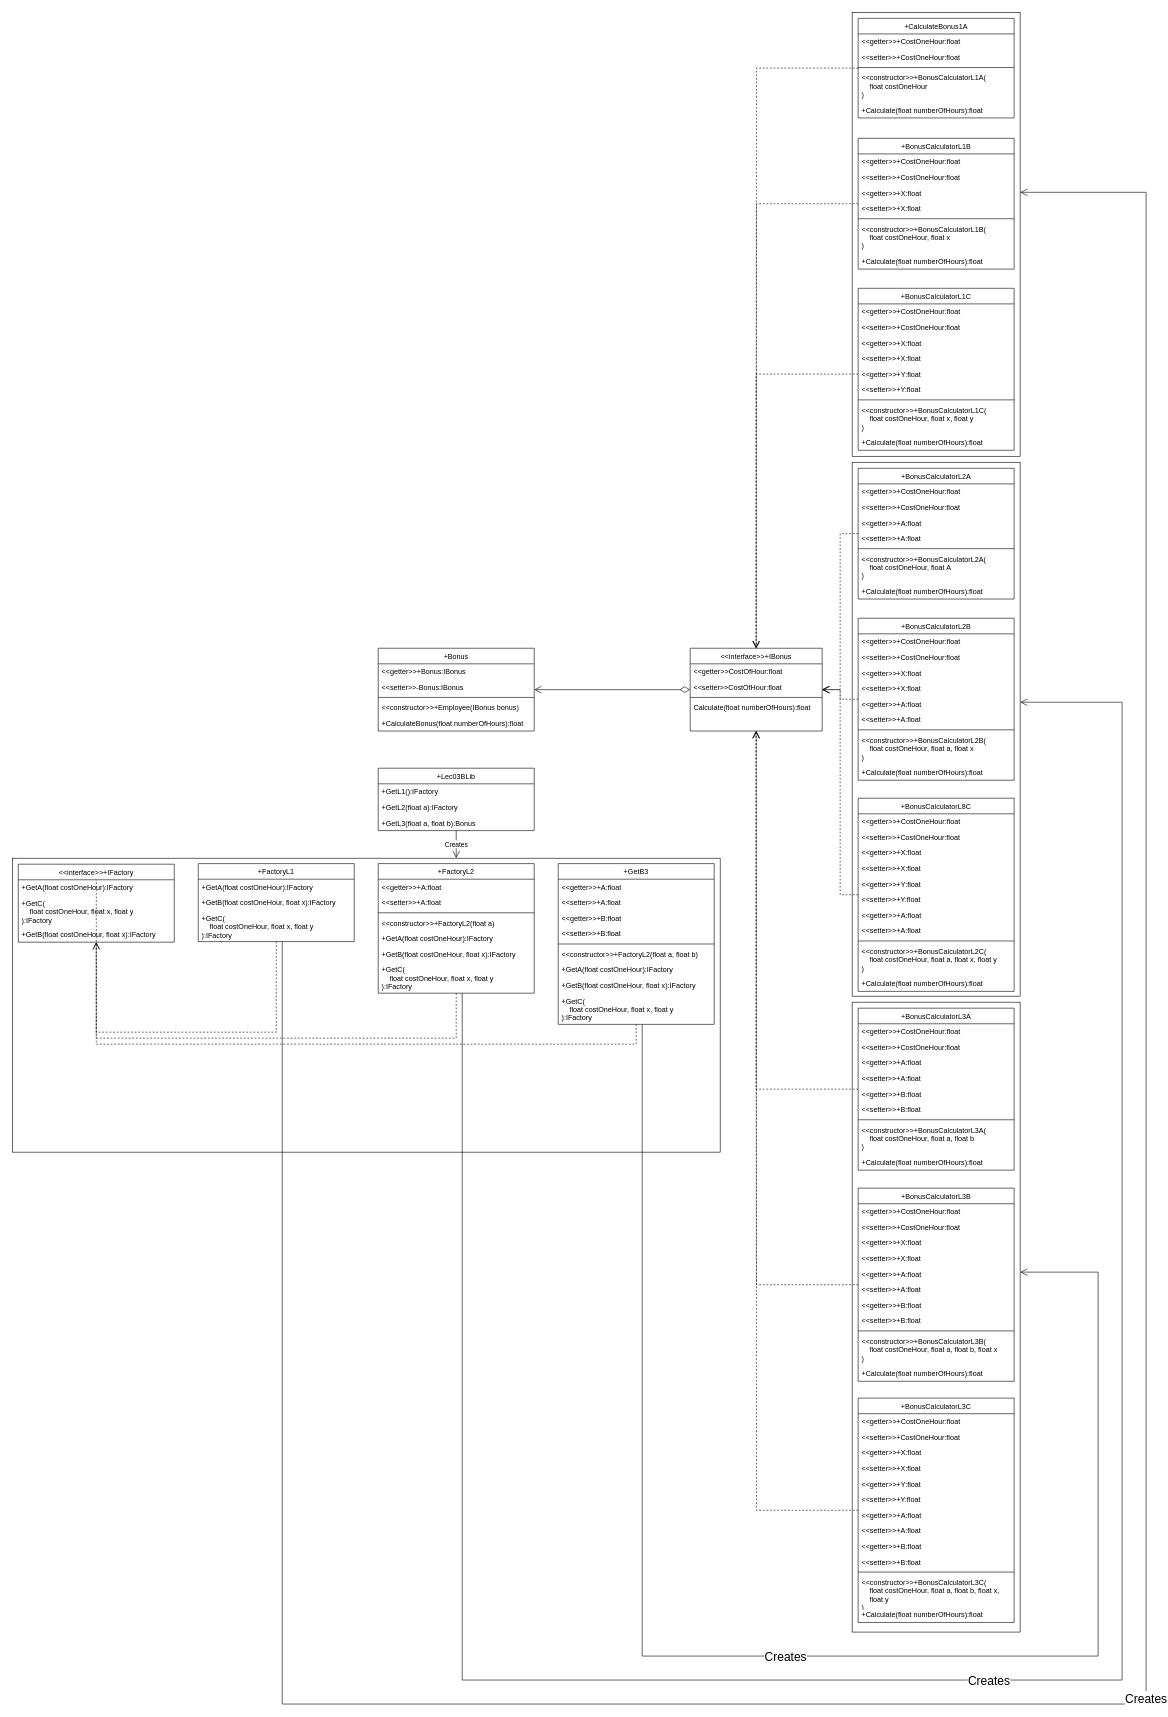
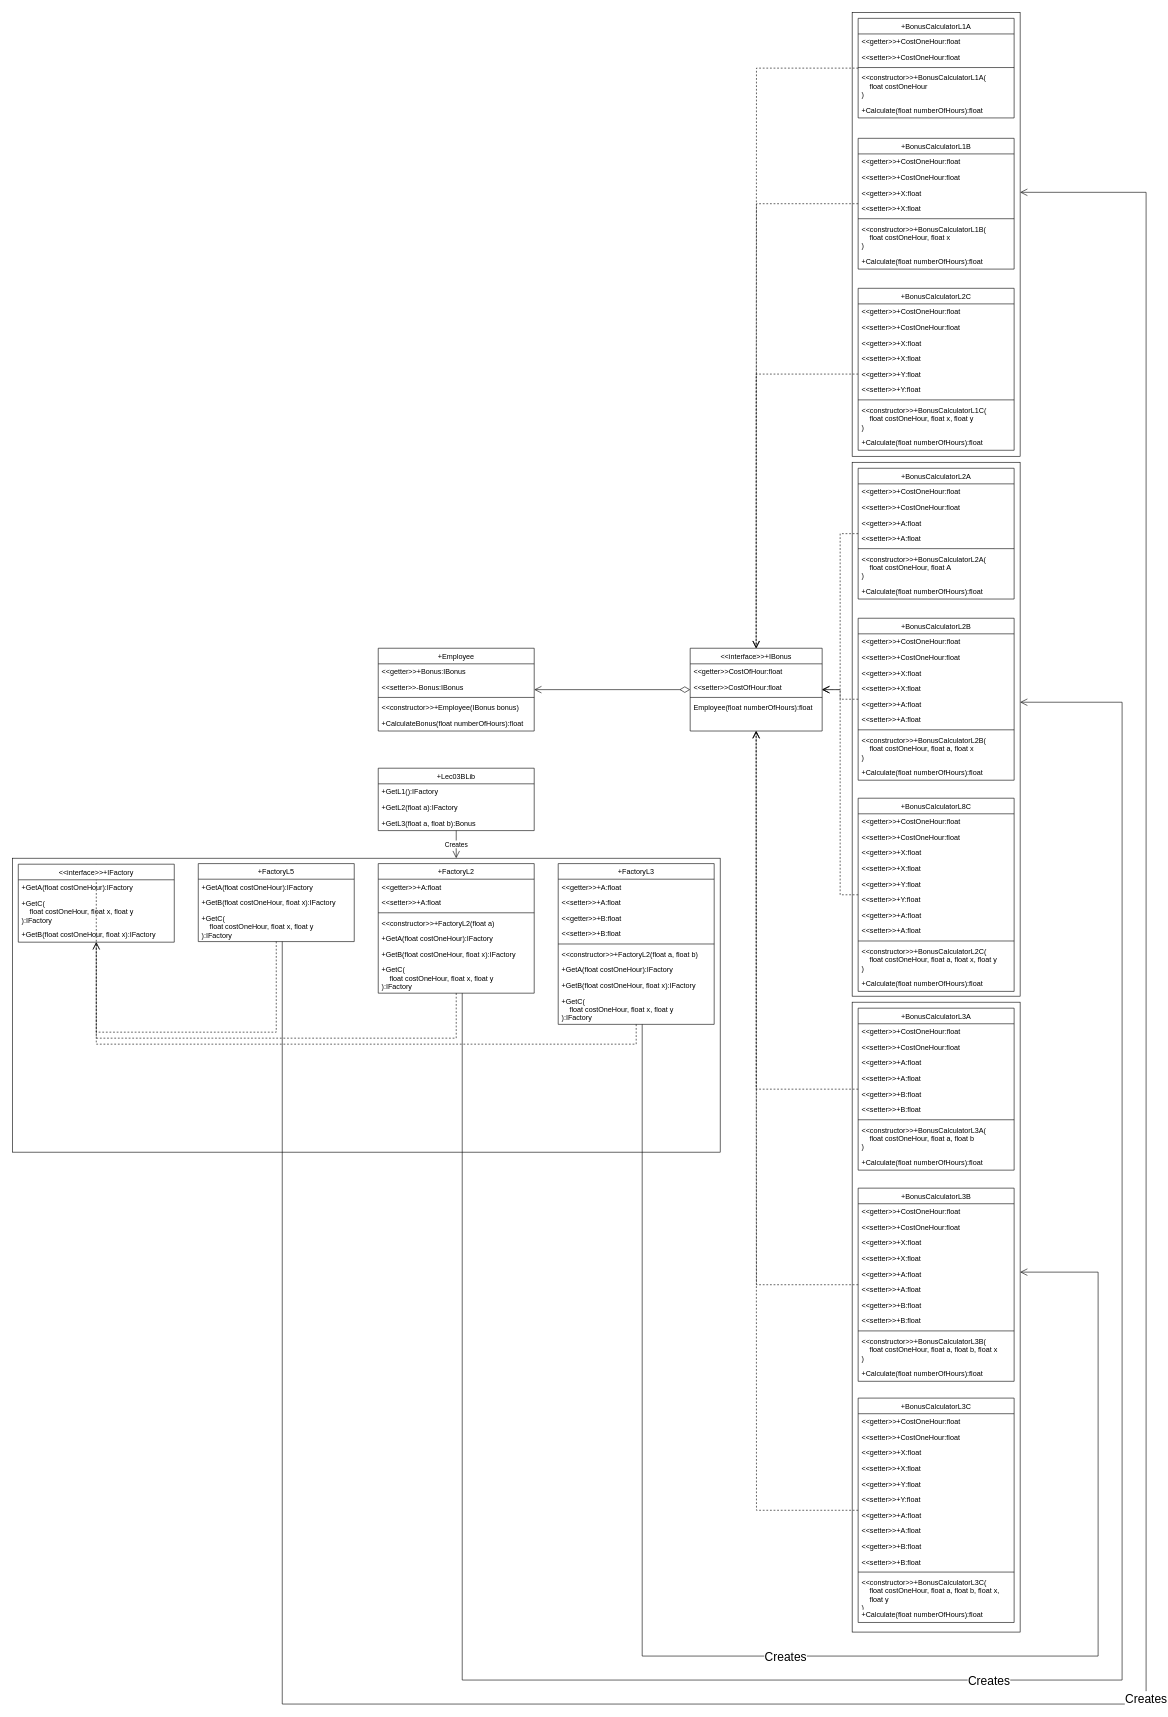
- <mxCell id="14" value="+CalculateBonus1A" style="swimlane;fontStyle=0;align=center;verticalAlign=top;childLayout=stackLayout;horizontal=1;startSize=26;horizontalStack=0;resizeParent=1;resizeLast=0;collapsible=1;marginBottom=0;rounded=0;shadow=0;strokeWidth=1;" parent="1" vertex="1"><mxGeometry x="1430" y="30" width="260" height="166" as="geometry"><mxRectangle x="230" y="140" width="160" height="26" as="alternateBounds" /></mxGeometry></mxCell>
+ <mxCell id="14" value="+BonusCalculatorL1A" style="swimlane;fontStyle=0;align=center;verticalAlign=top;childLayout=stackLayout;horizontal=1;startSize=26;horizontalStack=0;resizeParent=1;resizeLast=0;collapsible=1;marginBottom=0;rounded=0;shadow=0;strokeWidth=1;" parent="1" vertex="1"><mxGeometry x="1430" y="30" width="260" height="166" as="geometry"><mxRectangle x="230" y="140" width="160" height="26" as="alternateBounds" /></mxGeometry></mxCell>
- <mxCell id="28" value="+BonusCalculatorL1C" style="swimlane;fontStyle=0;align=center;verticalAlign=top;childLayout=stackLayout;horizontal=1;startSize=26;horizontalStack=0;resizeParent=1;resizeLast=0;collapsible=1;marginBottom=0;rounded=0;shadow=0;strokeWidth=1;" parent="1" vertex="1"><mxGeometry x="1430" y="480" width="260" height="270" as="geometry"><mxRectangle x="230" y="140" width="160" height="26" as="alternateBounds" /></mxGeometry></mxCell>
+ <mxCell id="28" value="+BonusCalculatorL2C" style="swimlane;fontStyle=0;align=center;verticalAlign=top;childLayout=stackLayout;horizontal=1;startSize=26;horizontalStack=0;resizeParent=1;resizeLast=0;collapsible=1;marginBottom=0;rounded=0;shadow=0;strokeWidth=1;" parent="1" vertex="1"><mxGeometry x="1430" y="480" width="260" height="270" as="geometry"><mxRectangle x="230" y="140" width="160" height="26" as="alternateBounds" /></mxGeometry></mxCell>
- <mxCell id="2" value="+Bonus" style="swimlane;fontStyle=0;align=center;verticalAlign=top;childLayout=stackLayout;horizontal=1;startSize=26;horizontalStack=0;resizeParent=1;resizeLast=0;collapsible=1;marginBottom=0;rounded=0;shadow=0;strokeWidth=1;" parent="1" vertex="1"><mxGeometry x="630" y="1080" width="260" height="138" as="geometry"><mxRectangle x="230" y="140" width="160" height="26" as="alternateBounds" /></mxGeometry></mxCell>
+ <mxCell id="2" value="+Employee" style="swimlane;fontStyle=0;align=center;verticalAlign=top;childLayout=stackLayout;horizontal=1;startSize=26;horizontalStack=0;resizeParent=1;resizeLast=0;collapsible=1;marginBottom=0;rounded=0;shadow=0;strokeWidth=1;" parent="1" vertex="1"><mxGeometry x="630" y="1080" width="260" height="138" as="geometry"><mxRectangle x="230" y="140" width="160" height="26" as="alternateBounds" /></mxGeometry></mxCell>
- <mxCell id="13" value="Calculate(float numberOfHours):float" style="text;align=left;verticalAlign=top;spacingLeft=4;spacingRight=4;overflow=hidden;rotatable=0;points=[[0,0.5],[1,0.5]];portConstraint=eastwest;" parent="9" vertex="1"><mxGeometry y="86" width="220" height="26" as="geometry" /></mxCell>
+ <mxCell id="13" value="Employee(float numberOfHours):float" style="text;align=left;verticalAlign=top;spacingLeft=4;spacingRight=4;overflow=hidden;rotatable=0;points=[[0,0.5],[1,0.5]];portConstraint=eastwest;" parent="9" vertex="1"><mxGeometry y="86" width="220" height="26" as="geometry" /></mxCell>
- <mxCell id="121" value="+FactoryL1" style="swimlane;fontStyle=0;align=center;verticalAlign=top;childLayout=stackLayout;horizontal=1;startSize=26;horizontalStack=0;resizeParent=1;resizeLast=0;collapsible=1;marginBottom=0;rounded=0;shadow=0;strokeWidth=1;" parent="1" vertex="1"><mxGeometry x="330" y="1439" width="260" height="130" as="geometry"><mxRectangle x="230" y="140" width="160" height="26" as="alternateBounds" /></mxGeometry></mxCell>
+ <mxCell id="121" value="+FactoryL5" style="swimlane;fontStyle=0;align=center;verticalAlign=top;childLayout=stackLayout;horizontal=1;startSize=26;horizontalStack=0;resizeParent=1;resizeLast=0;collapsible=1;marginBottom=0;rounded=0;shadow=0;strokeWidth=1;" parent="1" vertex="1"><mxGeometry x="330" y="1439" width="260" height="130" as="geometry"><mxRectangle x="230" y="140" width="160" height="26" as="alternateBounds" /></mxGeometry></mxCell>
- <mxCell id="137" value="+GetB3" style="swimlane;fontStyle=0;align=center;verticalAlign=top;childLayout=stackLayout;horizontal=1;startSize=26;horizontalStack=0;resizeParent=1;resizeLast=0;collapsible=1;marginBottom=0;rounded=0;shadow=0;strokeWidth=1;" parent="1" vertex="1"><mxGeometry x="930" y="1439" width="260" height="268" as="geometry"><mxRectangle x="230" y="140" width="160" height="26" as="alternateBounds" /></mxGeometry></mxCell>
+ <mxCell id="137" value="+FactoryL3" style="swimlane;fontStyle=0;align=center;verticalAlign=top;childLayout=stackLayout;horizontal=1;startSize=26;horizontalStack=0;resizeParent=1;resizeLast=0;collapsible=1;marginBottom=0;rounded=0;shadow=0;strokeWidth=1;" parent="1" vertex="1"><mxGeometry x="930" y="1439" width="260" height="268" as="geometry"><mxRectangle x="230" y="140" width="160" height="26" as="alternateBounds" /></mxGeometry></mxCell>
